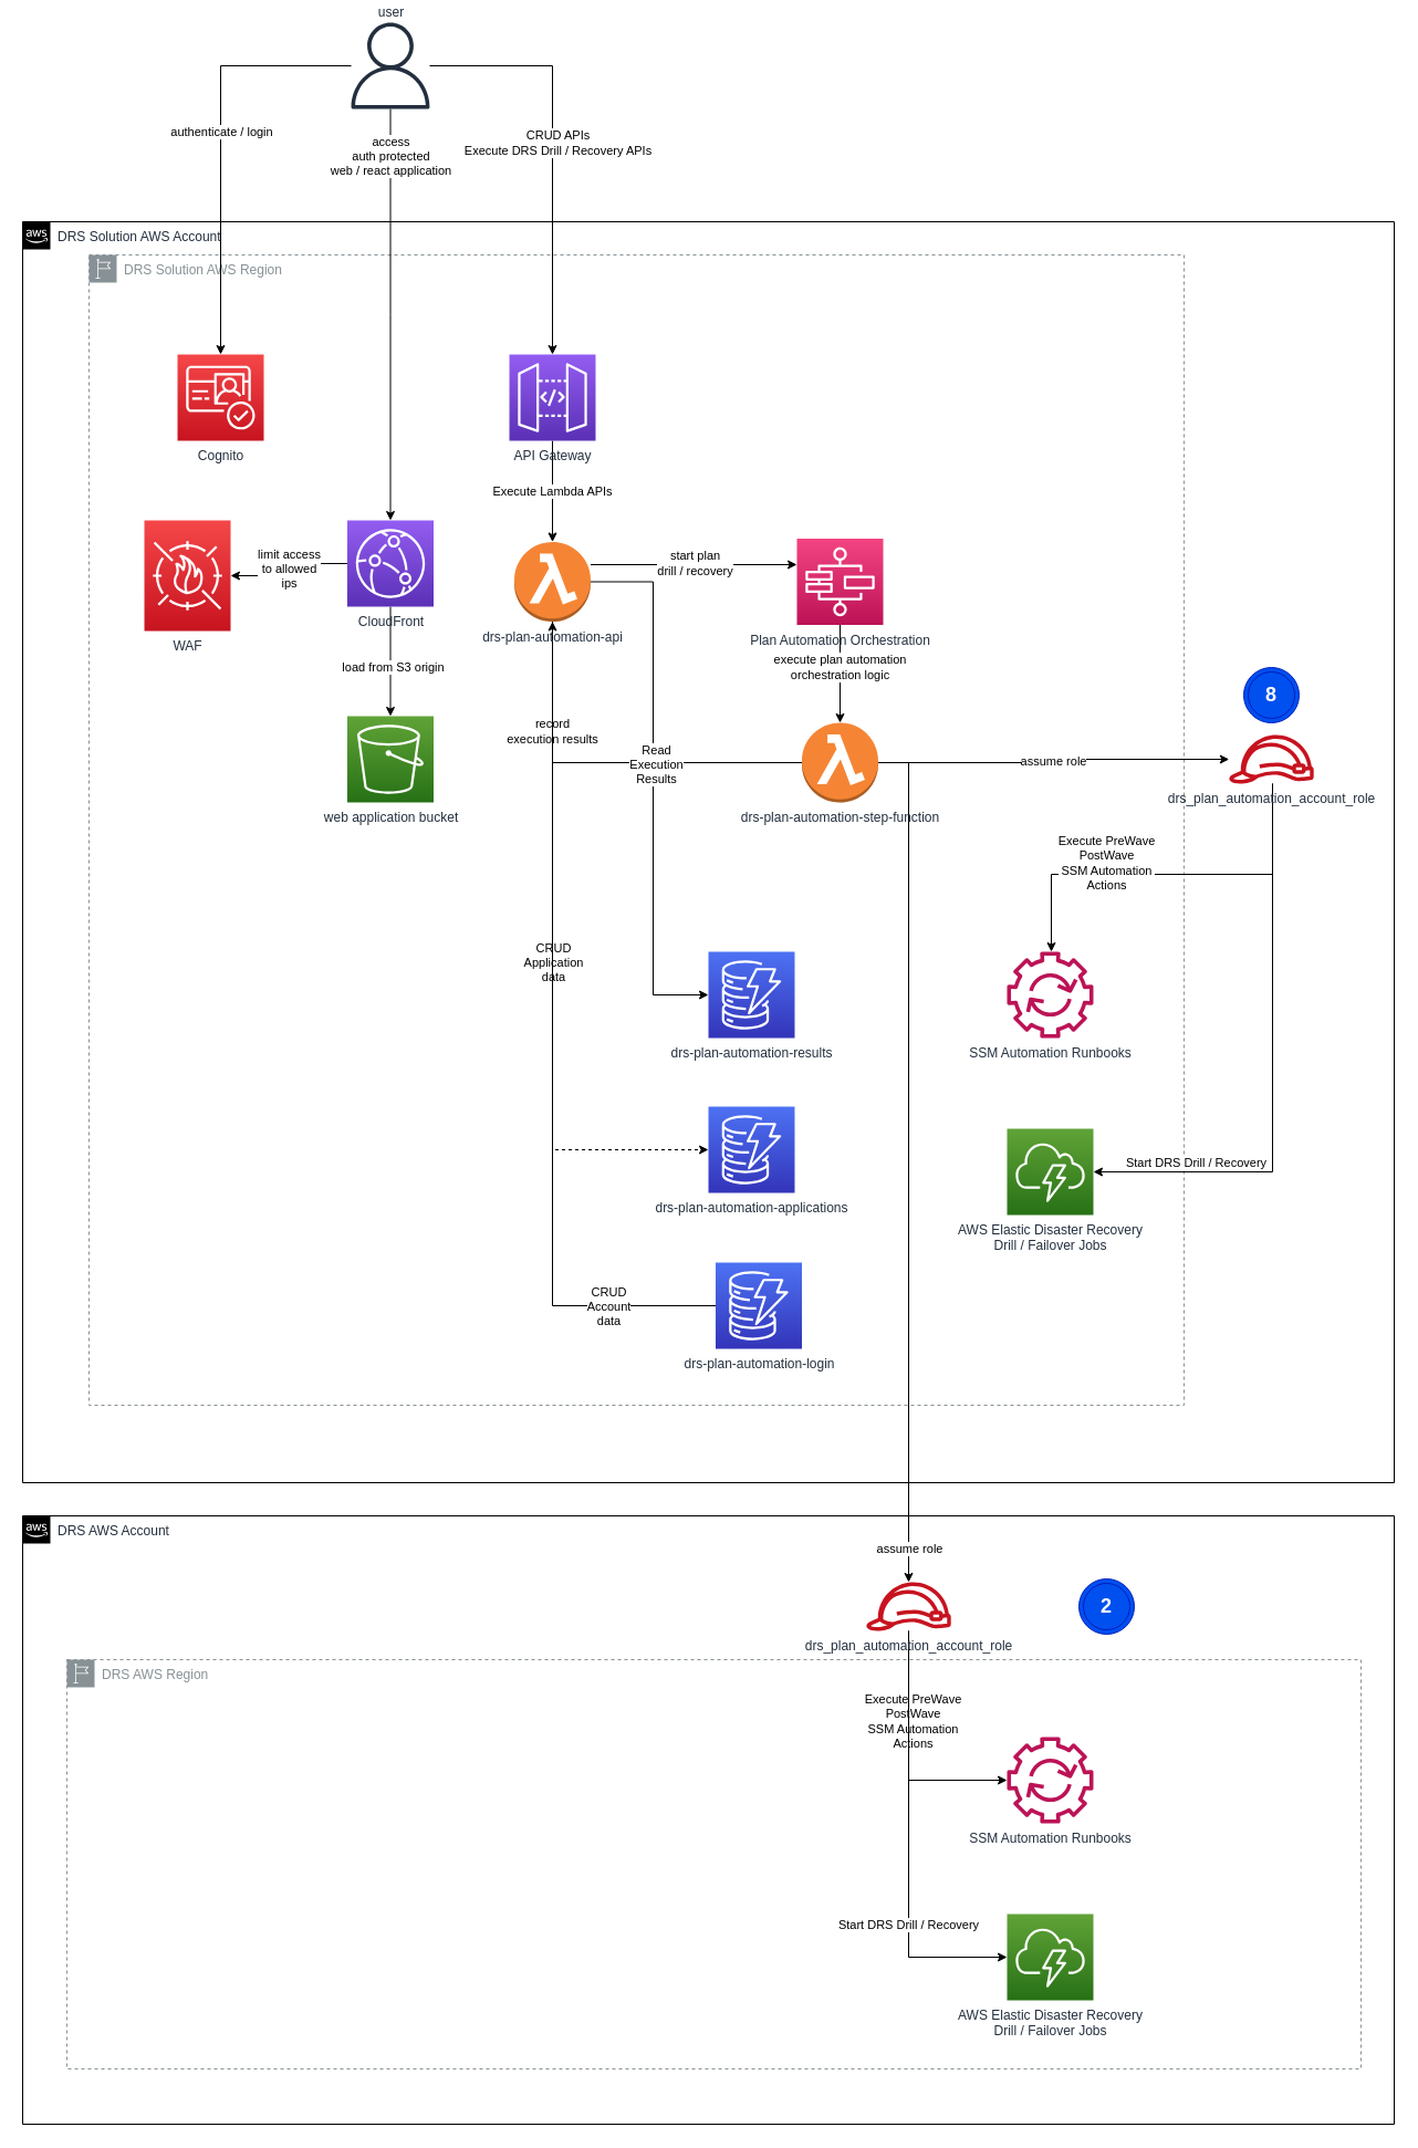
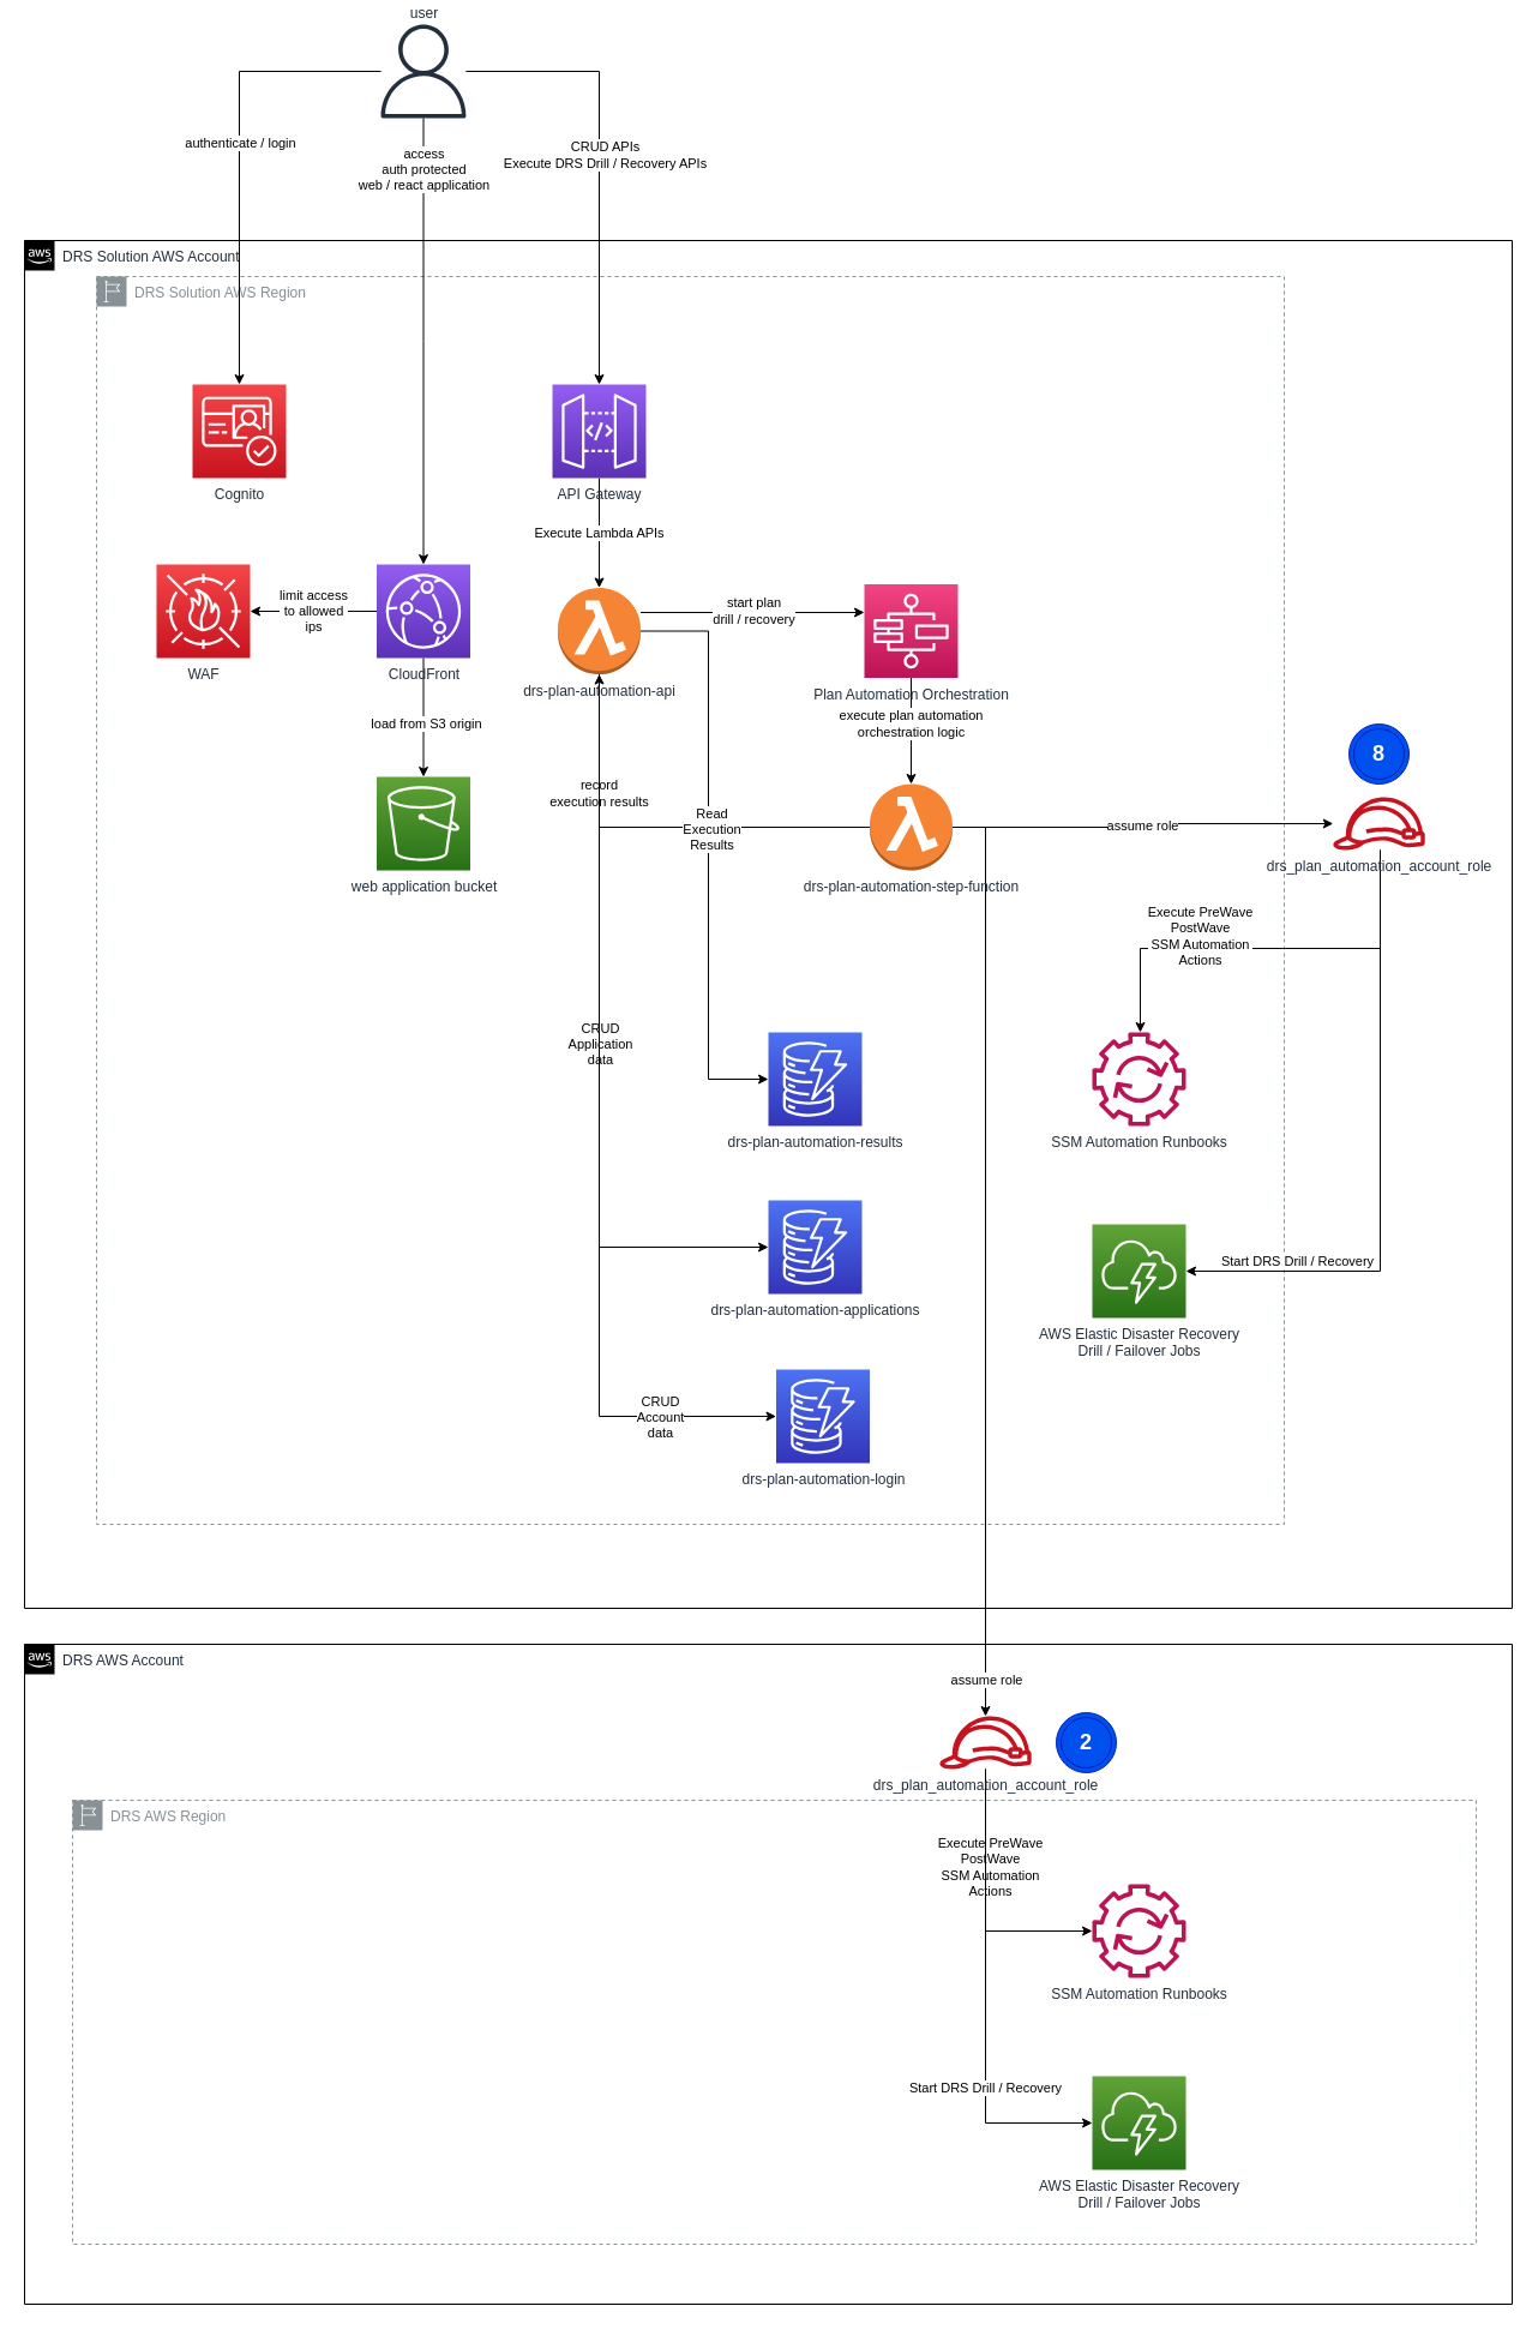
- <mxCell id="34" value="WAF" style="points=[[0,0,0],[0.25,0,0],[0.5,0,0],[0.75,0,0],[1,0,0],[0,1,0],[0.25,1,0],[0.5,1,0],[0.75,1,0],[1,1,0],[0,0.25,0],[0,0.5,0],[0,0.75,0],[1,0.25,0],[1,0.5,0],[1,0.75,0]];outlineConnect=0;fontColor=#232F3E;gradientColor=#F54749;gradientDirection=north;fillColor=#C7131F;strokeColor=#ffffff;dashed=0;verticalLabelPosition=bottom;verticalAlign=top;align=center;html=1;fontSize=12;fontStyle=0;aspect=fixed;shape=mxgraph.aws4.resourceIcon;resIcon=mxgraph.aws4.waf;" parent="4" vertex="1"><mxGeometry x="130" y="470" width="78" height="100" as="geometry" /></mxCell>
+ <mxCell id="34" value="WAF" style="points=[[0,0,0],[0.25,0,0],[0.5,0,0],[0.75,0,0],[1,0,0],[0,1,0],[0.25,1,0],[0.5,1,0],[0.75,1,0],[1,1,0],[0,0.25,0],[0,0.5,0],[0,0.75,0],[1,0.25,0],[1,0.5,0],[1,0.75,0]];outlineConnect=0;fontColor=#232F3E;gradientColor=#F54749;gradientDirection=north;fillColor=#C7131F;strokeColor=#ffffff;dashed=0;verticalLabelPosition=bottom;verticalAlign=top;align=center;html=1;fontSize=12;fontStyle=0;aspect=fixed;shape=mxgraph.aws4.resourceIcon;resIcon=mxgraph.aws4.waf;" parent="4" vertex="1"><mxGeometry x="130" y="470" width="78" height="78" as="geometry" /></mxCell>
- <mxCell id="15" style="edgeStyle=orthogonalEdgeStyle;rounded=0;orthogonalLoop=1;jettySize=auto;html=1;startArrow=none;startFill=0;endArrow=classic;endFill=1;dashed=1;" parent="4" source="23" target="12" edge="1"><mxGeometry relative="1" as="geometry"><Array as="points"><mxPoint x="499" y="1039" /></Array></mxGeometry></mxCell>
+ <mxCell id="15" style="edgeStyle=orthogonalEdgeStyle;rounded=0;orthogonalLoop=1;jettySize=auto;html=1;startArrow=none;startFill=0;endArrow=classic;endFill=1;" parent="4" source="23" target="12" edge="1"><mxGeometry relative="1" as="geometry"><Array as="points"><mxPoint x="499" y="1039" /></Array></mxGeometry></mxCell>
- <mxCell id="21" style="edgeStyle=orthogonalEdgeStyle;rounded=0;orthogonalLoop=1;jettySize=auto;html=1;entryX=0;entryY=0.5;entryDx=0;entryDy=0;entryPerimeter=0;endArrow=none;" edge="1" parent="4" source="23" target="47"><mxGeometry relative="1" as="geometry"><Array as="points"><mxPoint x="499" y="1180" /></Array></mxGeometry></mxCell>
+ <mxCell id="21" style="edgeStyle=orthogonalEdgeStyle;rounded=0;orthogonalLoop=1;jettySize=auto;html=1;entryX=0;entryY=0.5;entryDx=0;entryDy=0;entryPerimeter=0;" edge="1" parent="4" source="23" target="47"><mxGeometry relative="1" as="geometry"><Array as="points"><mxPoint x="499" y="1180" /></Array></mxGeometry></mxCell>
- <mxCell id="56" value="&lt;font style=&quot;font-size: 18px&quot;&gt;2&lt;/font&gt;" style="ellipse;shape=doubleEllipse;whiteSpace=wrap;html=1;aspect=fixed;fillColor=#0050ef;fontStyle=1;strokeColor=#001DBC;fontColor=#ffffff;" vertex="1" parent="4"><mxGeometry x="975" y="1427" width="50" height="50" as="geometry" /></mxCell>
+ <mxCell id="56" value="&lt;font style=&quot;font-size: 18px&quot;&gt;2&lt;/font&gt;" style="ellipse;shape=doubleEllipse;whiteSpace=wrap;html=1;aspect=fixed;fillColor=#0050ef;fontStyle=1;strokeColor=#001DBC;fontColor=#ffffff;" vertex="1" parent="4"><mxGeometry x="880" y="1427" width="50" height="50" as="geometry" /></mxCell>
